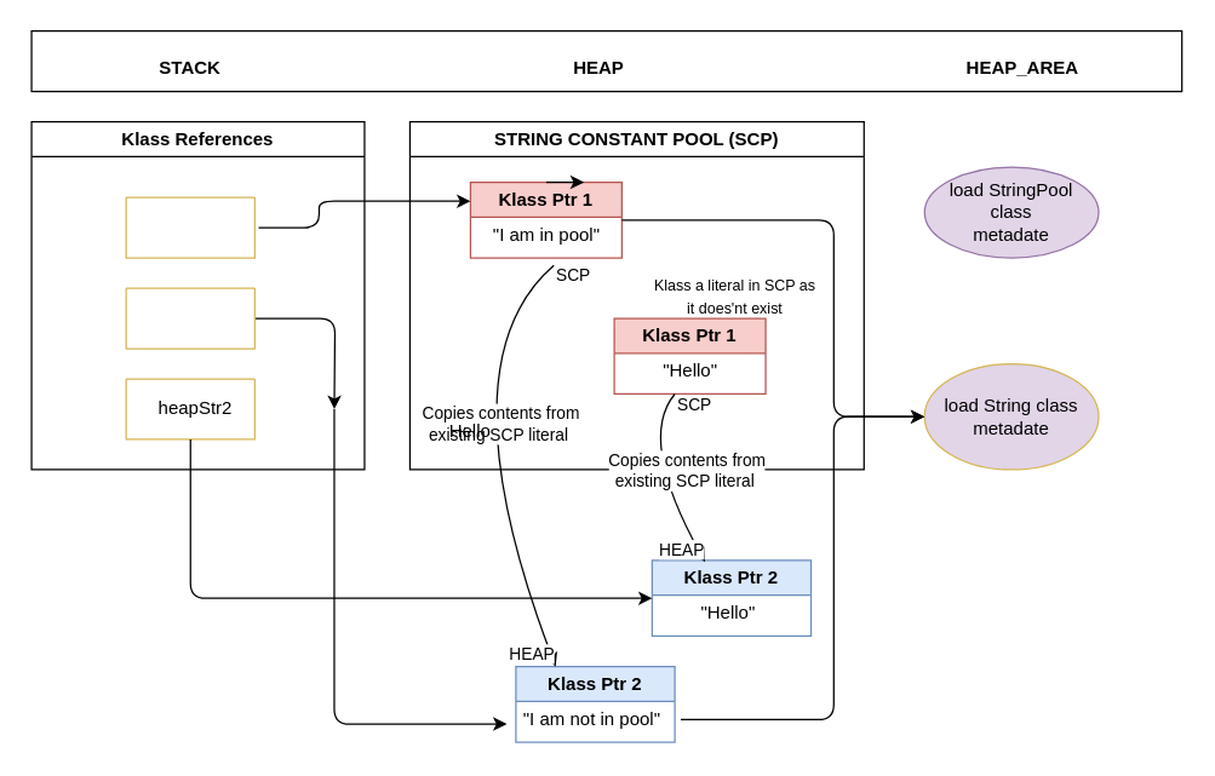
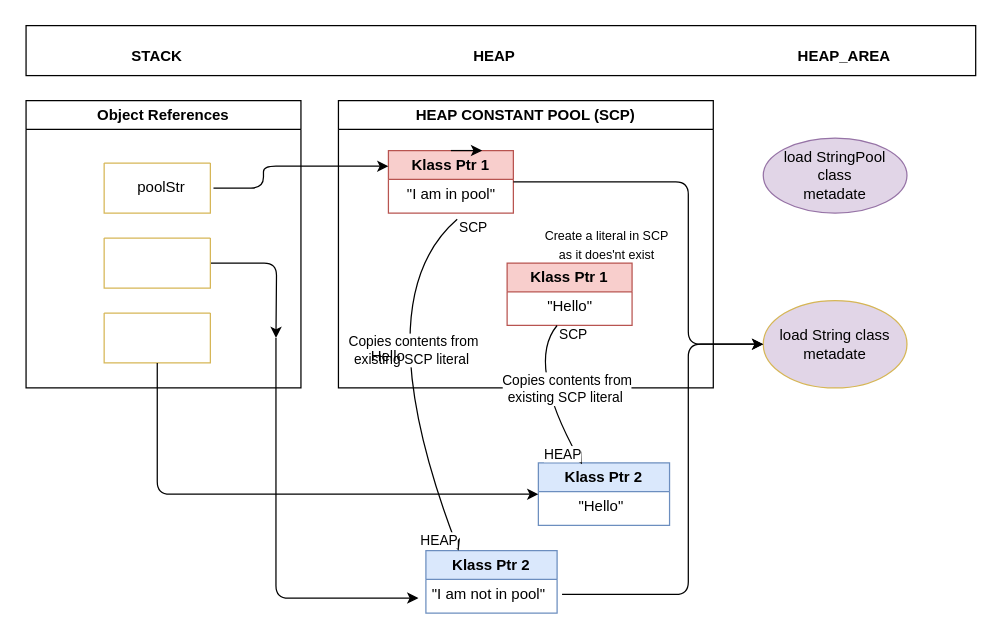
- <mxCell id="14" value="Klass References" style="swimlane;whiteSpace=wrap;html=1;" vertex="1" parent="1"><mxGeometry x="20" y="80" width="220" height="230" as="geometry" /></mxCell>
+ <mxCell id="14" value="Object References" style="swimlane;whiteSpace=wrap;html=1;" vertex="1" parent="1"><mxGeometry x="20" y="80" width="220" height="230" as="geometry" /></mxCell>
- <mxCell id="7" value="STRING CONSTANT POOL (SCP)" style="swimlane;whiteSpace=wrap;html=1;" vertex="1" parent="1"><mxGeometry x="270" y="80" width="300" height="230" as="geometry" /></mxCell>
+ <mxCell id="7" value="HEAP CONSTANT POOL (SCP)" style="swimlane;whiteSpace=wrap;html=1;" vertex="1" parent="1"><mxGeometry x="270" y="80" width="300" height="230" as="geometry" /></mxCell>
+ <mxCell id="16" value="poolStr" style="text;html=1;align=center;verticalAlign=middle;resizable=0;points=[];autosize=1;strokeColor=none;fillColor=none;" vertex="1" parent="15"><mxGeometry x="15" y="5" width="60" height="30" as="geometry" /></mxCell>
- <mxCell id="13" value="&lt;font style=&quot;font-size: 10px;&quot;&gt;Klass a literal in SCP as it does'nt exist&lt;/font&gt;" style="text;html=1;align=center;verticalAlign=middle;whiteSpace=wrap;rounded=0;" vertex="1" parent="7"><mxGeometry x="160" y="100" width="110" height="30" as="geometry" /></mxCell>
+ <mxCell id="13" value="&lt;font style=&quot;font-size: 10px;&quot;&gt;Create a literal in SCP as it does'nt exist&lt;/font&gt;" style="text;html=1;align=center;verticalAlign=middle;whiteSpace=wrap;rounded=0;" vertex="1" parent="7"><mxGeometry x="160" y="100" width="110" height="30" as="geometry" /></mxCell>
- <mxCell id="18" value="heapStr2" style="text;html=1;align=center;verticalAlign=middle;resizable=0;points=[];autosize=1;strokeColor=none;fillColor=none;" vertex="1" parent="17"><mxGeometry x="10" y="5" width="70" height="30" as="geometry" /></mxCell>
